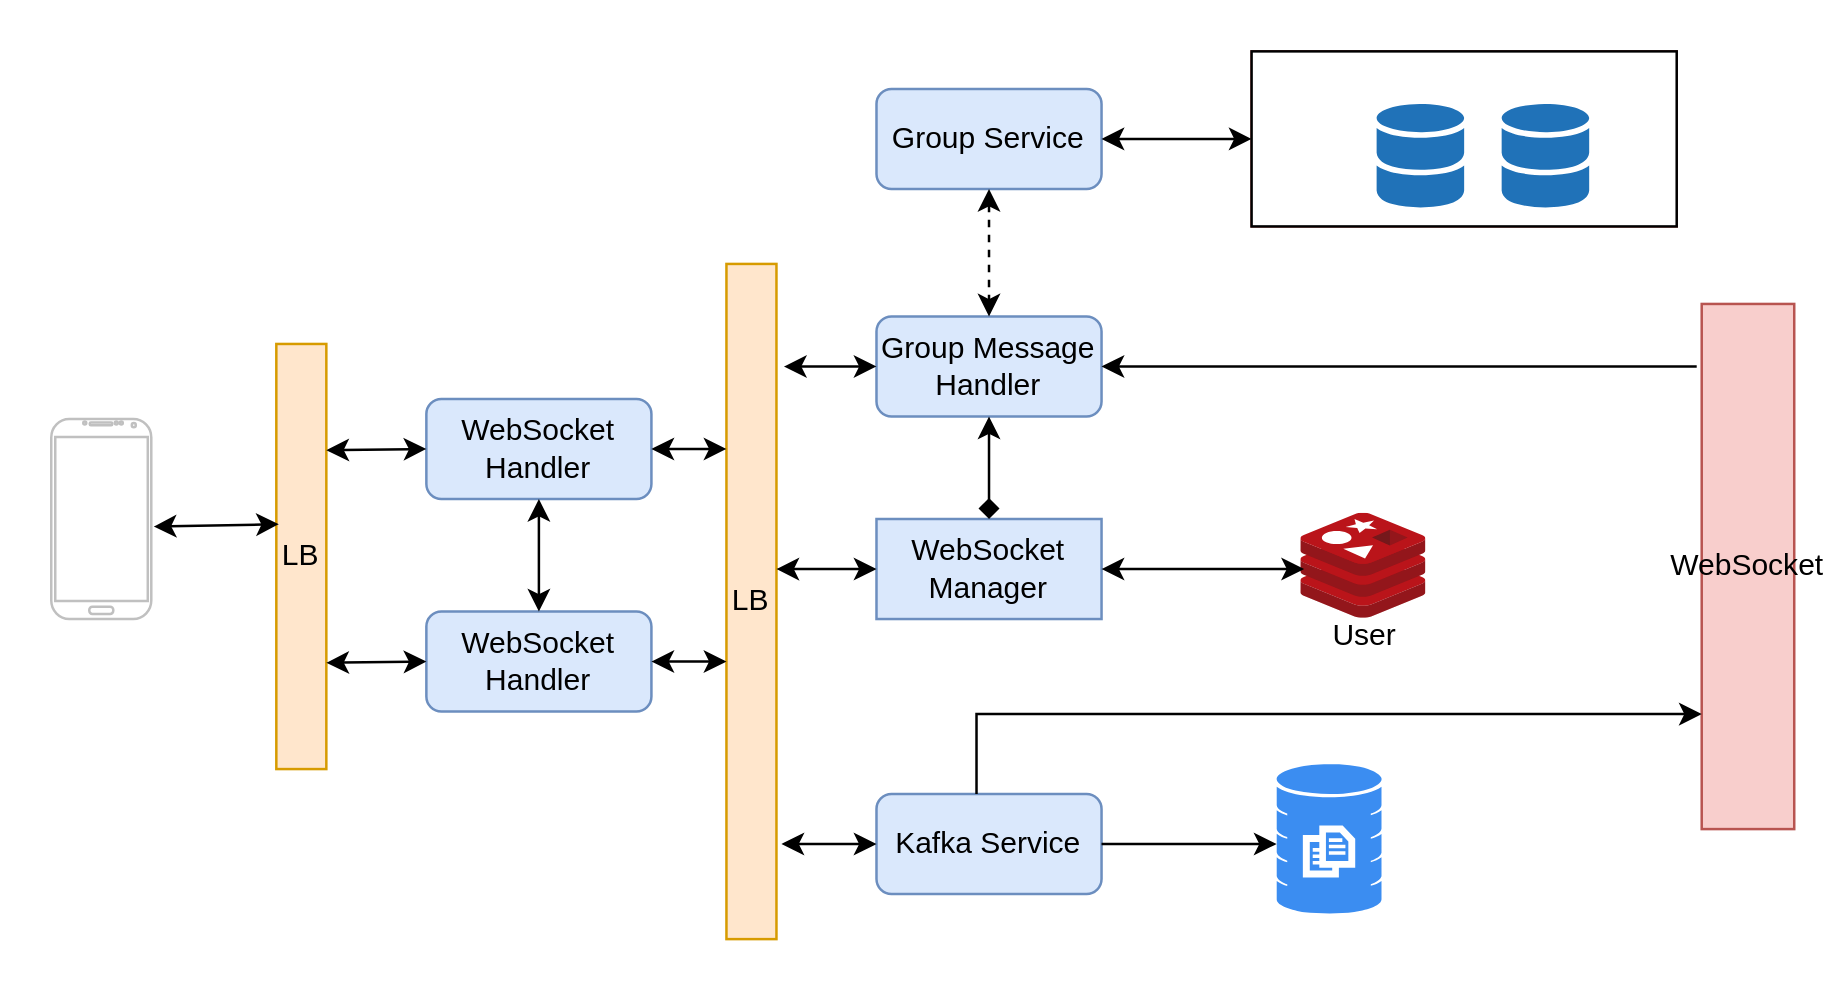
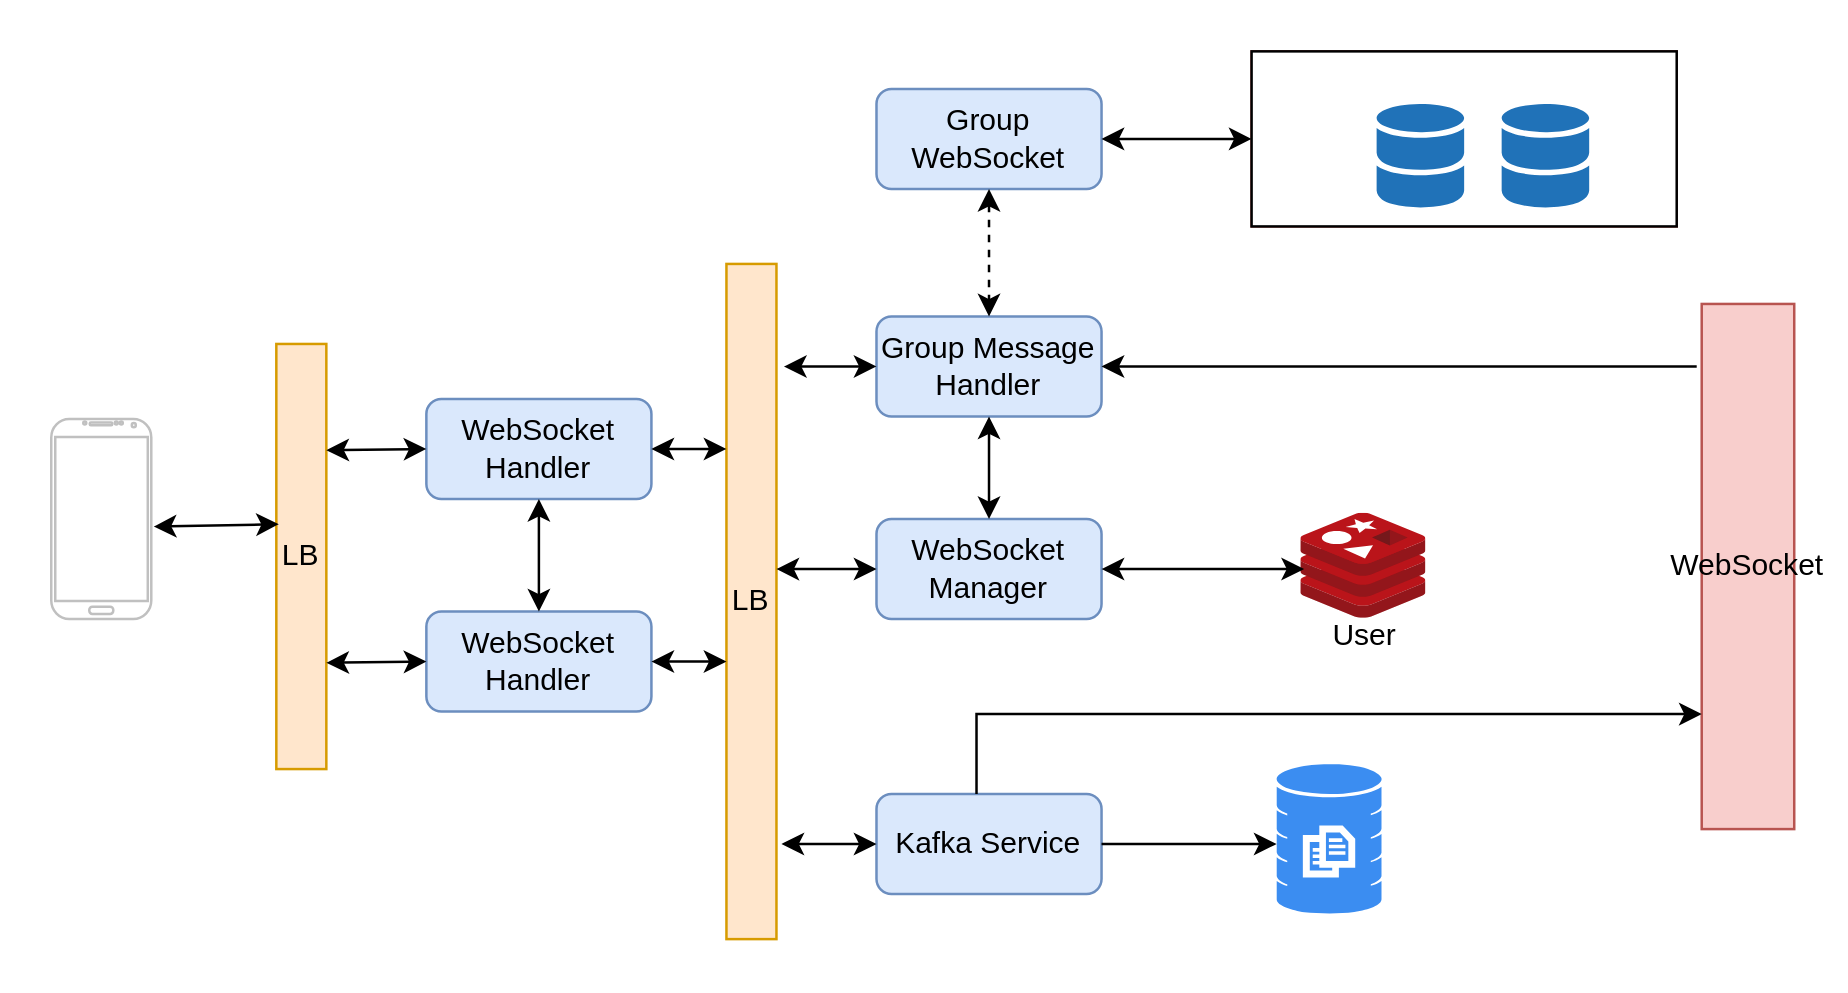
- <mxCell id="13" value="Group Service" style="rounded=1;whiteSpace=wrap;html=1;fillColor=#dae8fc;strokeColor=#6c8ebf;" vertex="1" parent="1"><mxGeometry x="350" y="35" width="90" height="40" as="geometry" /></mxCell>
+ <mxCell id="13" value="Group WebSocket" style="rounded=1;whiteSpace=wrap;html=1;fillColor=#dae8fc;strokeColor=#6c8ebf;" vertex="1" parent="1"><mxGeometry x="350" y="35" width="90" height="40" as="geometry" /></mxCell>
- <mxCell id="27" value="" style="endArrow=diamond;startArrow=classic;html=1;rounded=0;exitX=0.5;exitY=1;exitDx=0;exitDy=0;" edge="1" parent="1" source="8" target="7"><mxGeometry width="50" height="50" relative="1" as="geometry"><mxPoint x="300" y="455" as="sourcePoint" /><mxPoint x="350" y="405" as="targetPoint" /></mxGeometry></mxCell>
+ <mxCell id="27" value="" style="endArrow=classic;startArrow=classic;html=1;rounded=0;exitX=0.5;exitY=1;exitDx=0;exitDy=0;" edge="1" parent="1" source="8" target="7"><mxGeometry width="50" height="50" relative="1" as="geometry"><mxPoint x="300" y="455" as="sourcePoint" /><mxPoint x="350" y="405" as="targetPoint" /></mxGeometry></mxCell>
- <mxCell id="7" value="WebSocket Manager" style="whiteSpace=wrap;html=1;fillColor=#dae8fc;strokeColor=#6c8ebf;rounded=0;" vertex="1" parent="1"><mxGeometry x="350" y="207" width="90" height="40" as="geometry" /></mxCell>
+ <mxCell id="7" value="WebSocket Manager" style="rounded=1;whiteSpace=wrap;html=1;fillColor=#dae8fc;strokeColor=#6c8ebf;" vertex="1" parent="1"><mxGeometry x="350" y="207" width="90" height="40" as="geometry" /></mxCell>
